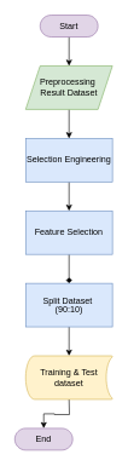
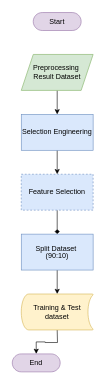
- <mxCell id="2" value="" style="edgeStyle=orthogonalEdgeStyle;rounded=0;orthogonalLoop=1;jettySize=auto;html=1;" parent="1" source="3" target="5" edge="1"><mxGeometry relative="1" as="geometry" /></mxCell>
- <mxCell id="9" value="&lt;p&gt;Feature Selection&lt;/p&gt;" style="rounded=0;whiteSpace=wrap;html=1;fillColor=#dae8fc;strokeColor=#6c8ebf;" parent="1" vertex="1"><mxGeometry x="35" y="290" width="120" height="60" as="geometry" /></mxCell>
+ <mxCell id="9" value="&lt;p&gt;Feature Selection&lt;/p&gt;" style="rounded=0;whiteSpace=wrap;html=1;fillColor=#dae8fc;strokeColor=#6c8ebf;dashed=1;" parent="1" vertex="1"><mxGeometry x="35" y="290" width="120" height="60" as="geometry" /></mxCell>
